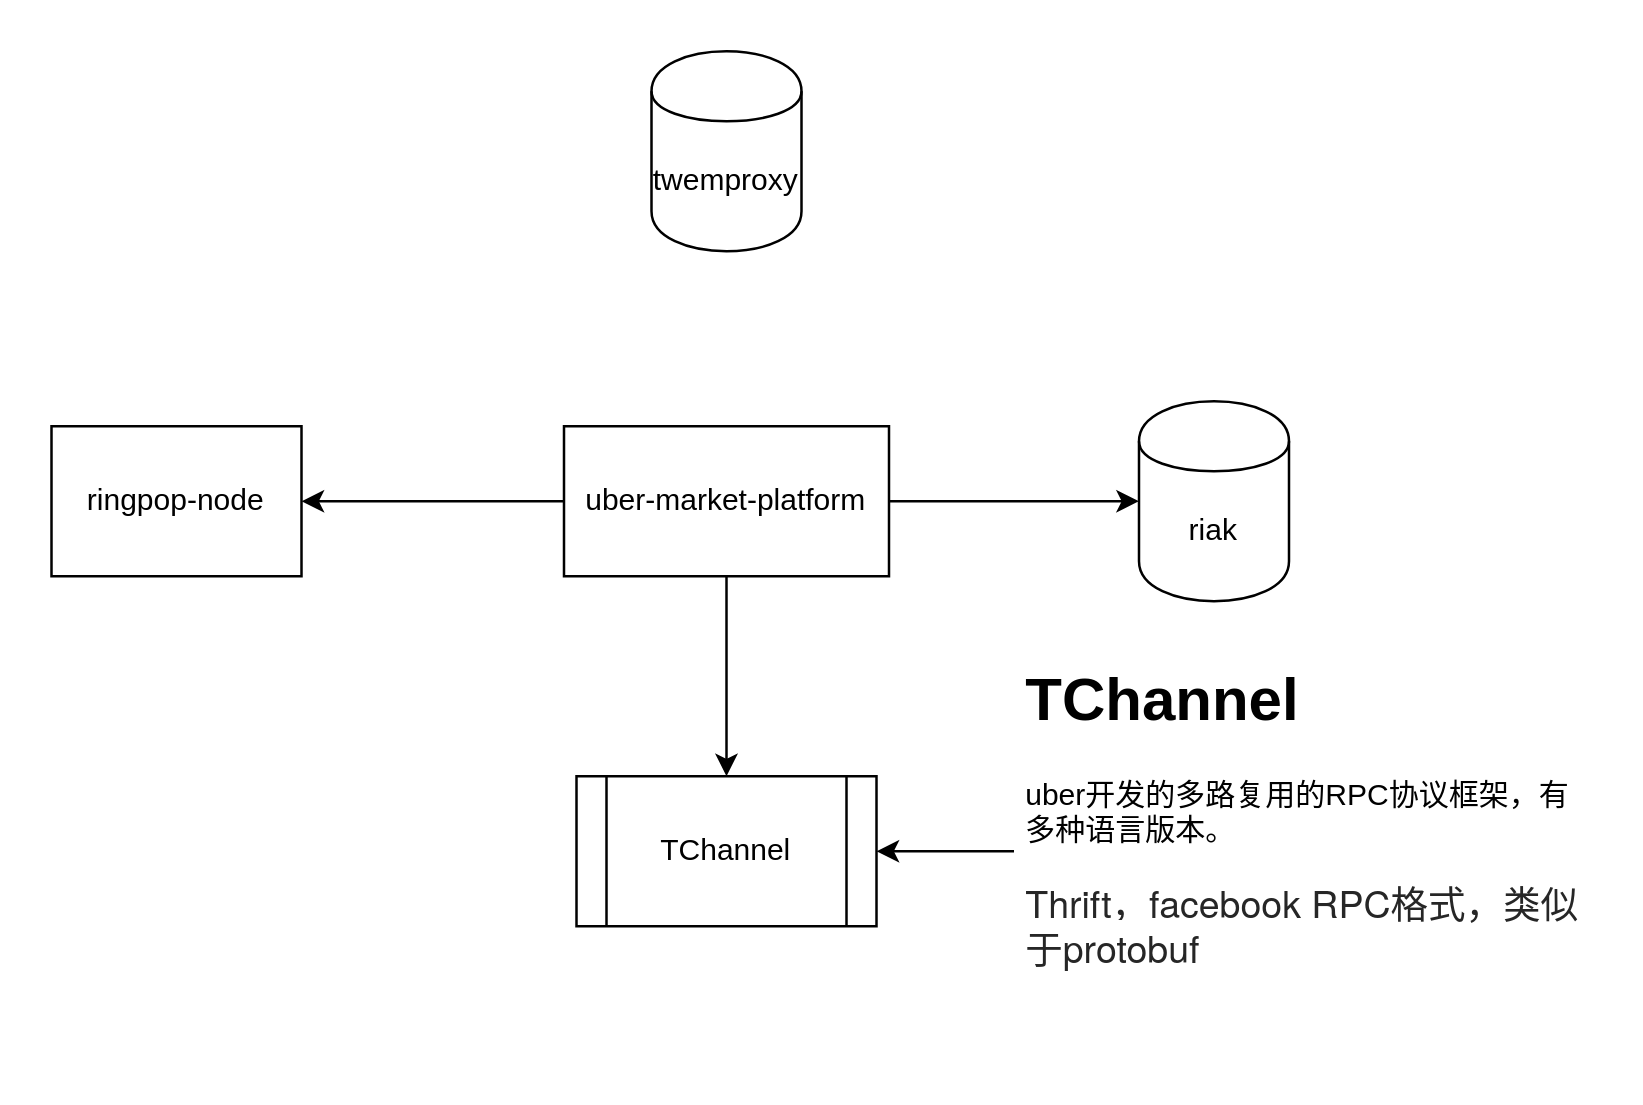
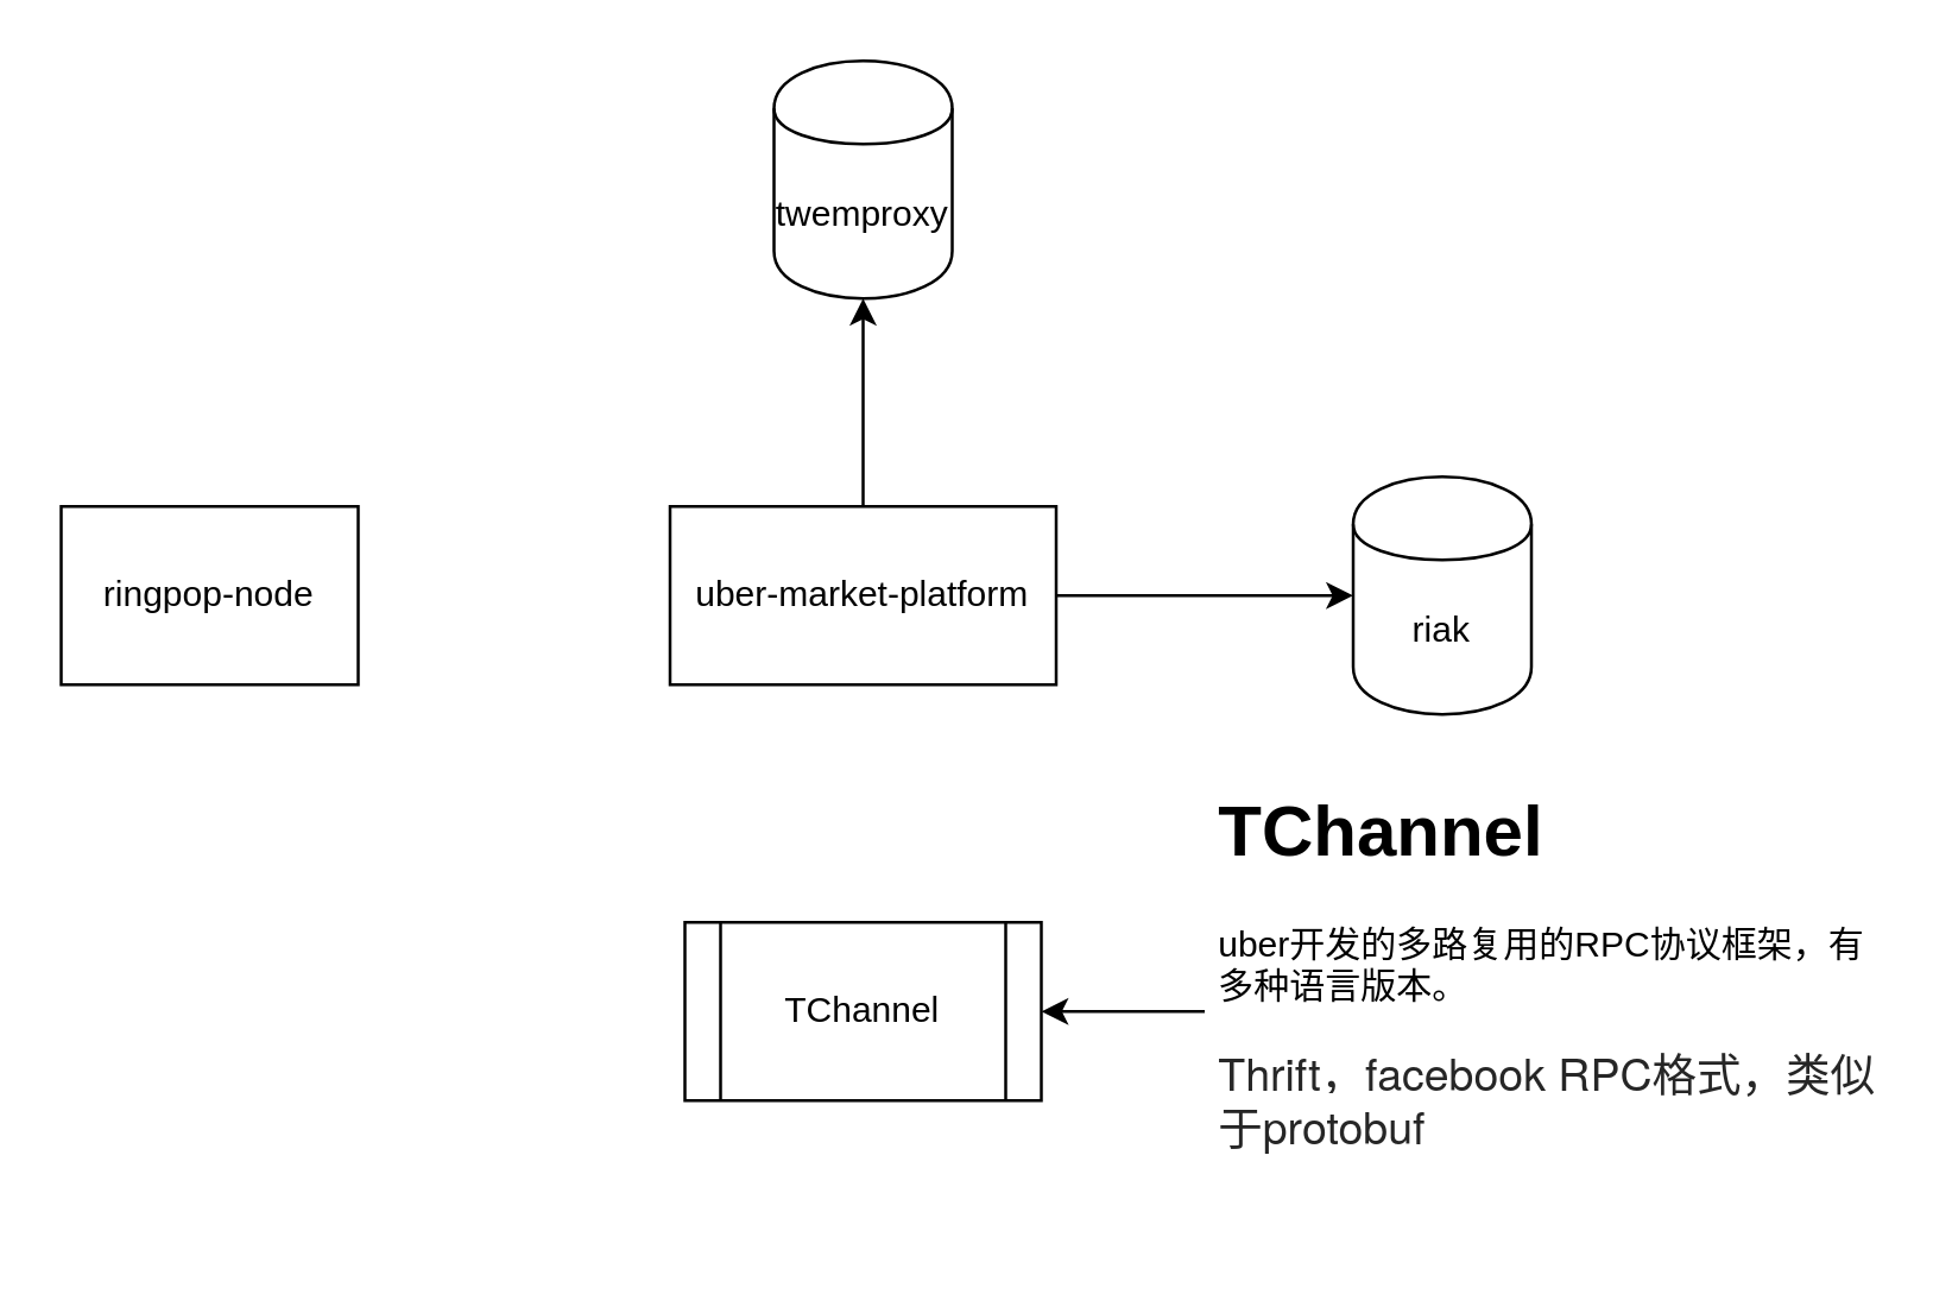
+ <mxCell id="3" value="" style="edgeStyle=orthogonalEdgeStyle;rounded=0;orthogonalLoop=1;jettySize=auto;html=1;" edge="1" parent="1" source="6" target="8"><mxGeometry relative="1" as="geometry" /></mxCell>
- <mxCell id="4" value="" style="edgeStyle=orthogonalEdgeStyle;rounded=0;orthogonalLoop=1;jettySize=auto;html=1;" edge="1" parent="1" source="6" target="9"><mxGeometry relative="1" as="geometry" /></mxCell>
- <mxCell id="5" value="" style="edgeStyle=orthogonalEdgeStyle;rounded=0;orthogonalLoop=1;jettySize=auto;html=1;" edge="1" parent="1" source="6" target="10"><mxGeometry relative="1" as="geometry" /></mxCell>
